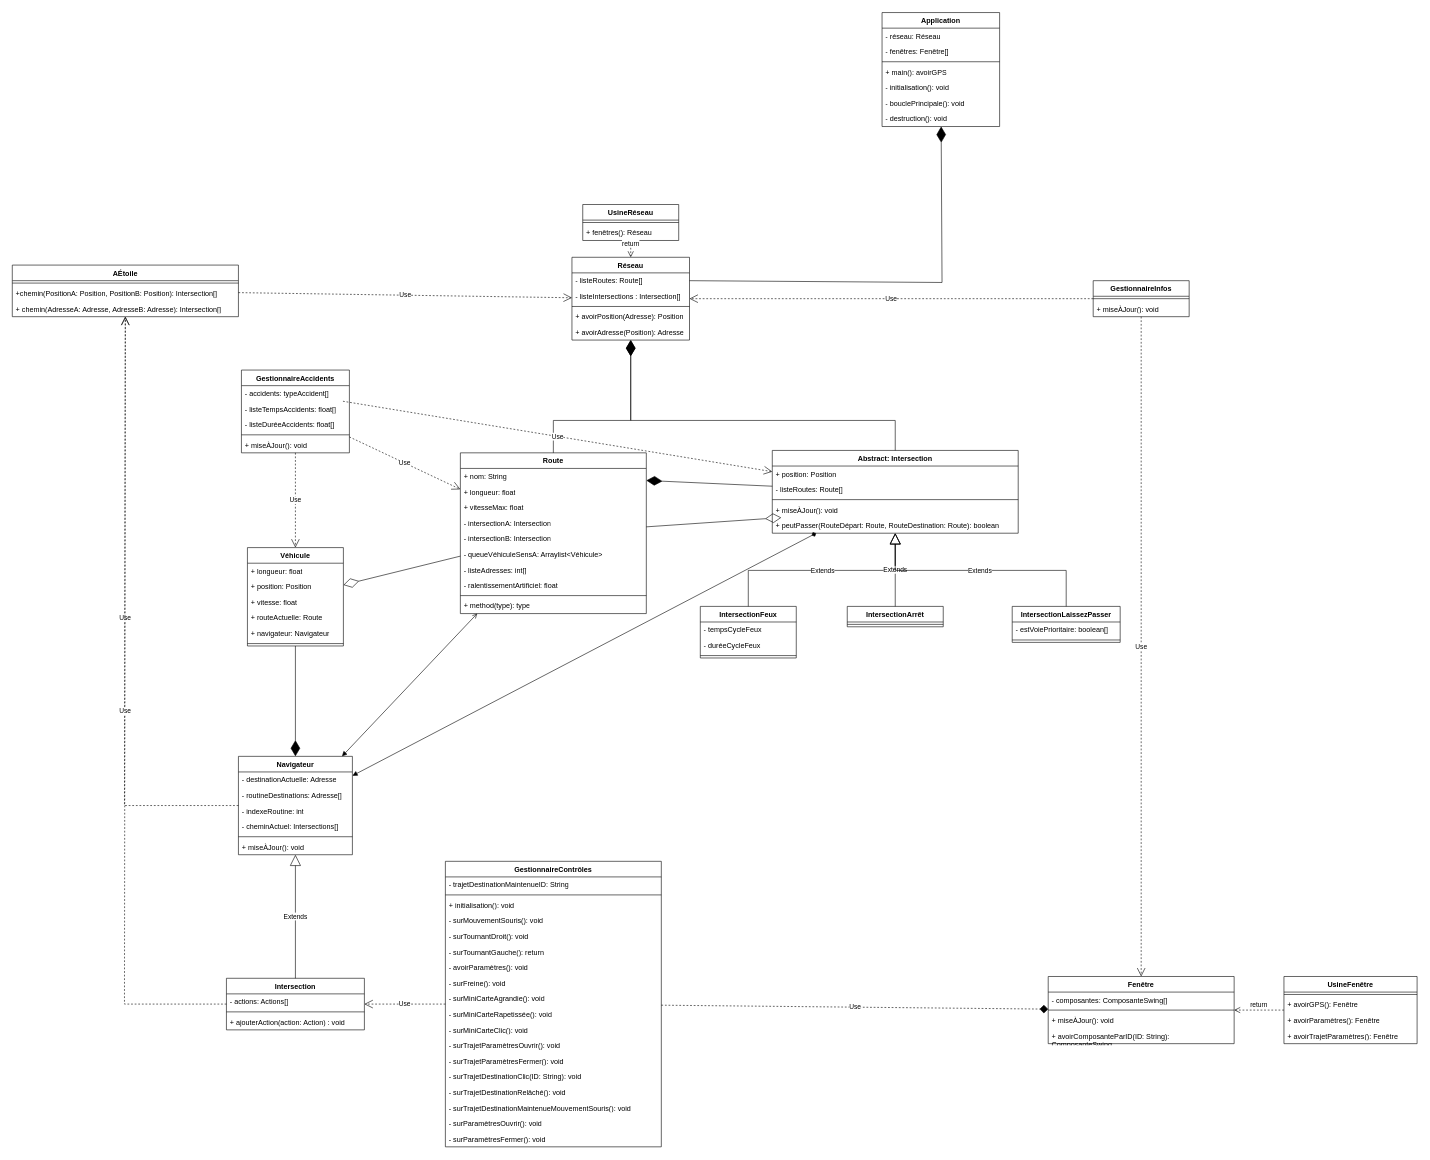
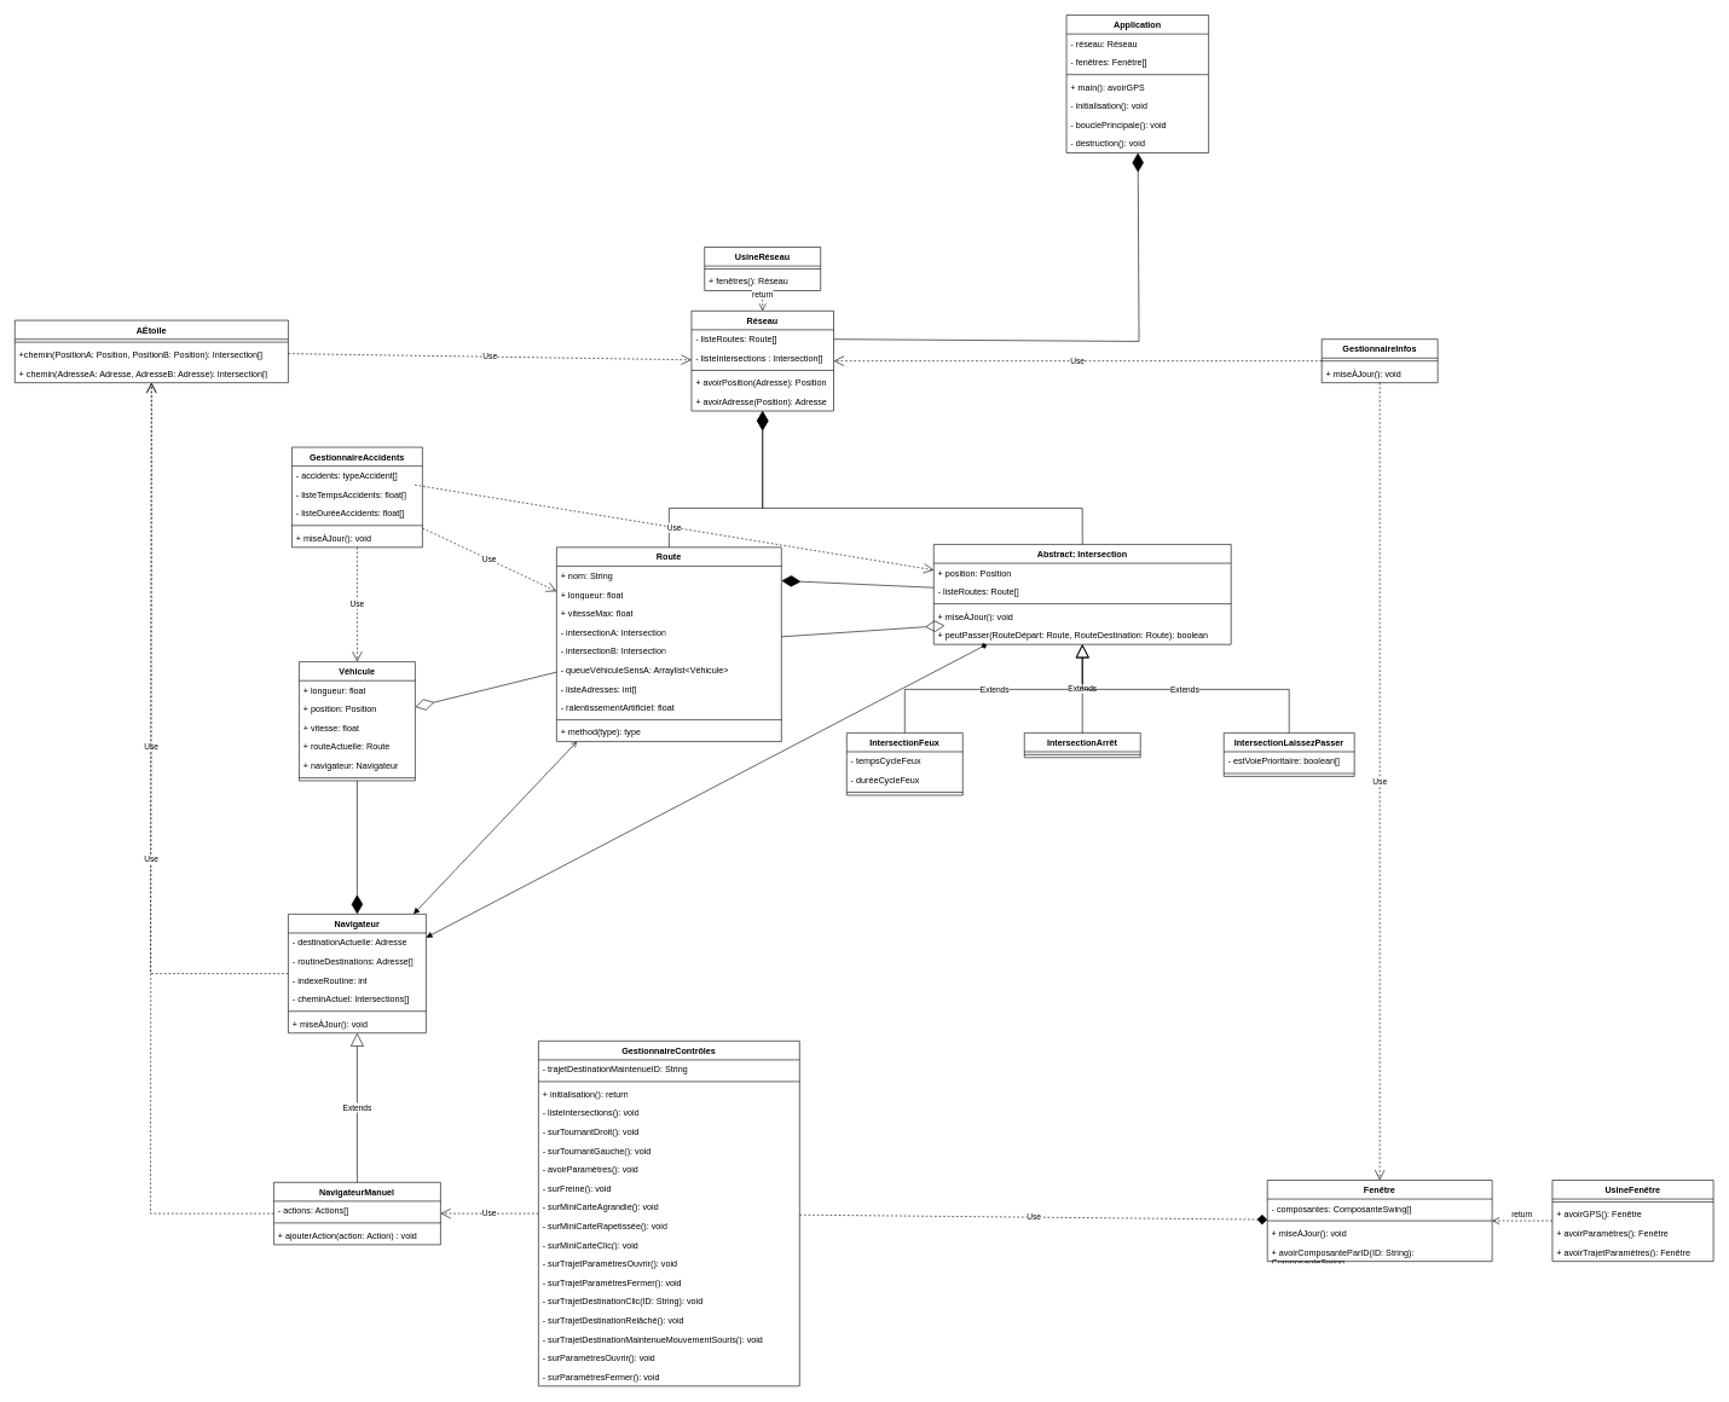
- <mxCell id="105" value="+ initialisation(): void" style="text;strokeColor=none;fillColor=none;align=left;verticalAlign=top;spacingLeft=4;spacingRight=4;overflow=hidden;rotatable=0;points=[[0,0.5],[1,0.5]];portConstraint=eastwest;whiteSpace=wrap;html=1;" vertex="1" parent="102"><mxGeometry y="60" width="360" height="26" as="geometry" /></mxCell>
+ <mxCell id="105" value="+ initialisation(): return" style="text;strokeColor=none;fillColor=none;align=left;verticalAlign=top;spacingLeft=4;spacingRight=4;overflow=hidden;rotatable=0;points=[[0,0.5],[1,0.5]];portConstraint=eastwest;whiteSpace=wrap;html=1;" vertex="1" parent="102"><mxGeometry y="60" width="360" height="26" as="geometry" /></mxCell>
- <mxCell id="106" value="- surMouvementSouris(): void" style="text;strokeColor=none;fillColor=none;align=left;verticalAlign=top;spacingLeft=4;spacingRight=4;overflow=hidden;rotatable=0;points=[[0,0.5],[1,0.5]];portConstraint=eastwest;whiteSpace=wrap;html=1;" vertex="1" parent="102"><mxGeometry y="86" width="360" height="26" as="geometry" /></mxCell>
+ <mxCell id="106" value="- listeIntersections(): void" style="text;strokeColor=none;fillColor=none;align=left;verticalAlign=top;spacingLeft=4;spacingRight=4;overflow=hidden;rotatable=0;points=[[0,0.5],[1,0.5]];portConstraint=eastwest;whiteSpace=wrap;html=1;" vertex="1" parent="102"><mxGeometry y="86" width="360" height="26" as="geometry" /></mxCell>
- <mxCell id="108" value="- surTournantGauche(): return" style="text;strokeColor=none;fillColor=none;align=left;verticalAlign=top;spacingLeft=4;spacingRight=4;overflow=hidden;rotatable=0;points=[[0,0.5],[1,0.5]];portConstraint=eastwest;whiteSpace=wrap;html=1;" vertex="1" parent="102"><mxGeometry y="138" width="360" height="26" as="geometry" /></mxCell>
+ <mxCell id="108" value="- surTournantGauche(): void" style="text;strokeColor=none;fillColor=none;align=left;verticalAlign=top;spacingLeft=4;spacingRight=4;overflow=hidden;rotatable=0;points=[[0,0.5],[1,0.5]];portConstraint=eastwest;whiteSpace=wrap;html=1;" vertex="1" parent="102"><mxGeometry y="138" width="360" height="26" as="geometry" /></mxCell>
- <mxCell id="48" value="Intersection" style="swimlane;fontStyle=1;align=center;verticalAlign=top;childLayout=stackLayout;horizontal=1;startSize=26;horizontalStack=0;resizeParent=1;resizeParentMax=0;resizeLast=0;collapsible=1;marginBottom=0;whiteSpace=wrap;html=1;" vertex="1" parent="1"><mxGeometry x="377" y="1630" width="230" height="86" as="geometry" /></mxCell>
+ <mxCell id="48" value="NavigateurManuel" style="swimlane;fontStyle=1;align=center;verticalAlign=top;childLayout=stackLayout;horizontal=1;startSize=26;horizontalStack=0;resizeParent=1;resizeParentMax=0;resizeLast=0;collapsible=1;marginBottom=0;whiteSpace=wrap;html=1;" vertex="1" parent="1"><mxGeometry x="377" y="1630" width="230" height="86" as="geometry" /></mxCell>
